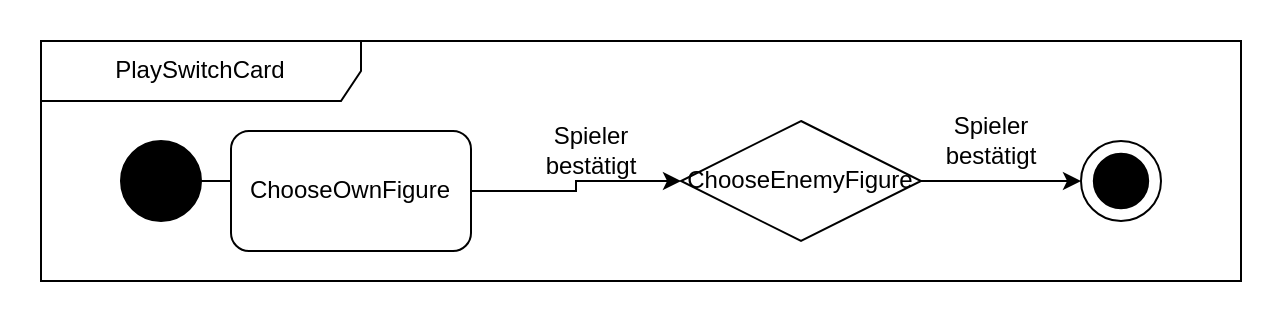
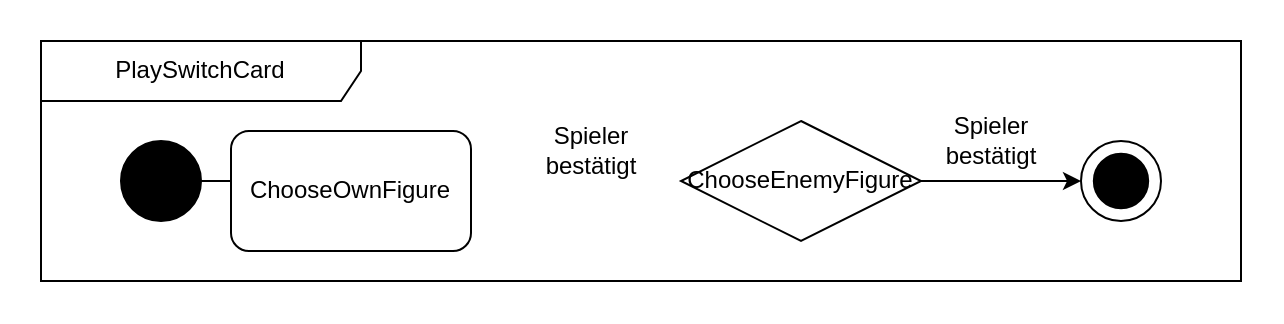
- <mxCell id="7" style="edgeStyle=orthogonalEdgeStyle;rounded=0;orthogonalLoop=1;jettySize=auto;html=1;entryX=0;entryY=0.5;entryDx=0;entryDy=0;exitX=1;exitY=0.5;exitDx=0;exitDy=0;" parent="2" source="10" target="11" edge="1"><mxGeometry relative="1" as="geometry"><mxPoint x="440" y="70" as="sourcePoint" /><mxPoint x="520" y="70" as="targetPoint" /></mxGeometry></mxCell>
